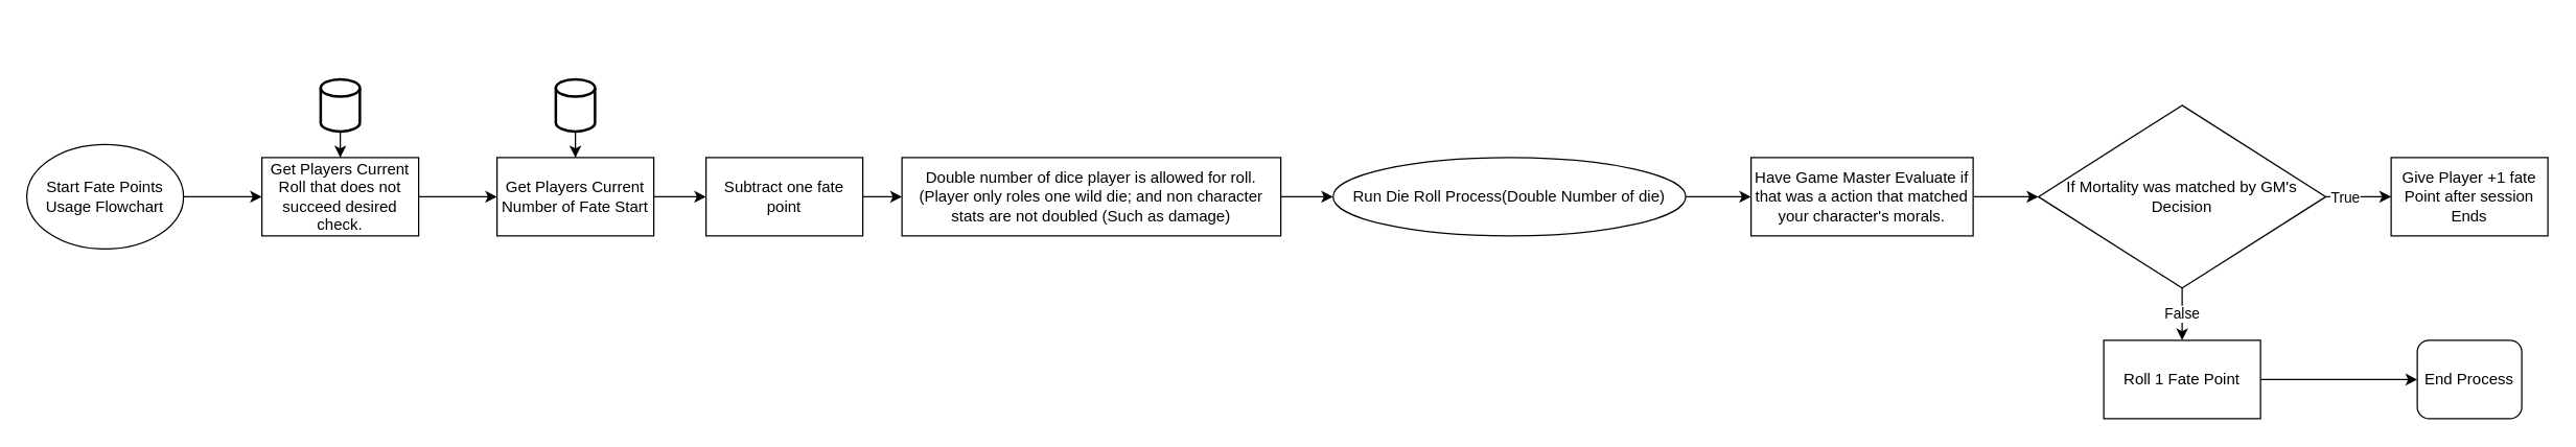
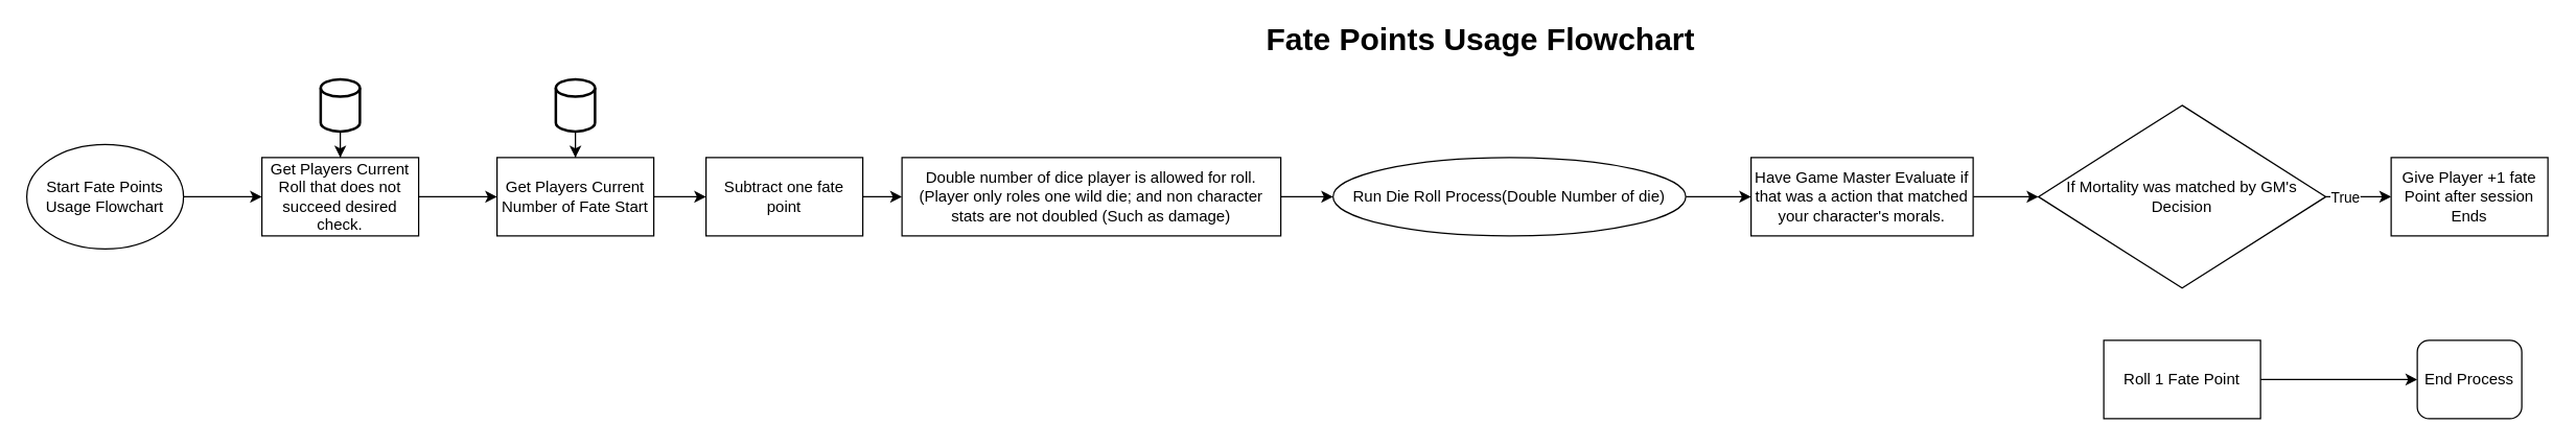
+ <mxCell id="18" value="&lt;font style=&quot;font-size: 24px&quot;&gt;&lt;b&gt;Fate Points Usage Flowchart&amp;nbsp;&lt;/b&gt;&lt;/font&gt;" style="text;html=1;align=center;verticalAlign=middle;resizable=0;points=[];autosize=1;" vertex="1" parent="1"><mxGeometry x="961" y="20" width="350" height="20" as="geometry" /></mxCell>
- <mxCell id="23" value="False" style="edgeStyle=orthogonalEdgeStyle;rounded=0;orthogonalLoop=1;jettySize=auto;html=1;exitX=0.5;exitY=1;exitDx=0;exitDy=0;entryX=0.5;entryY=0;entryDx=0;entryDy=0;" edge="1" parent="1" source="24" target="27"><mxGeometry relative="1" as="geometry"><mxPoint x="1670" y="270" as="targetPoint" /></mxGeometry></mxCell>
